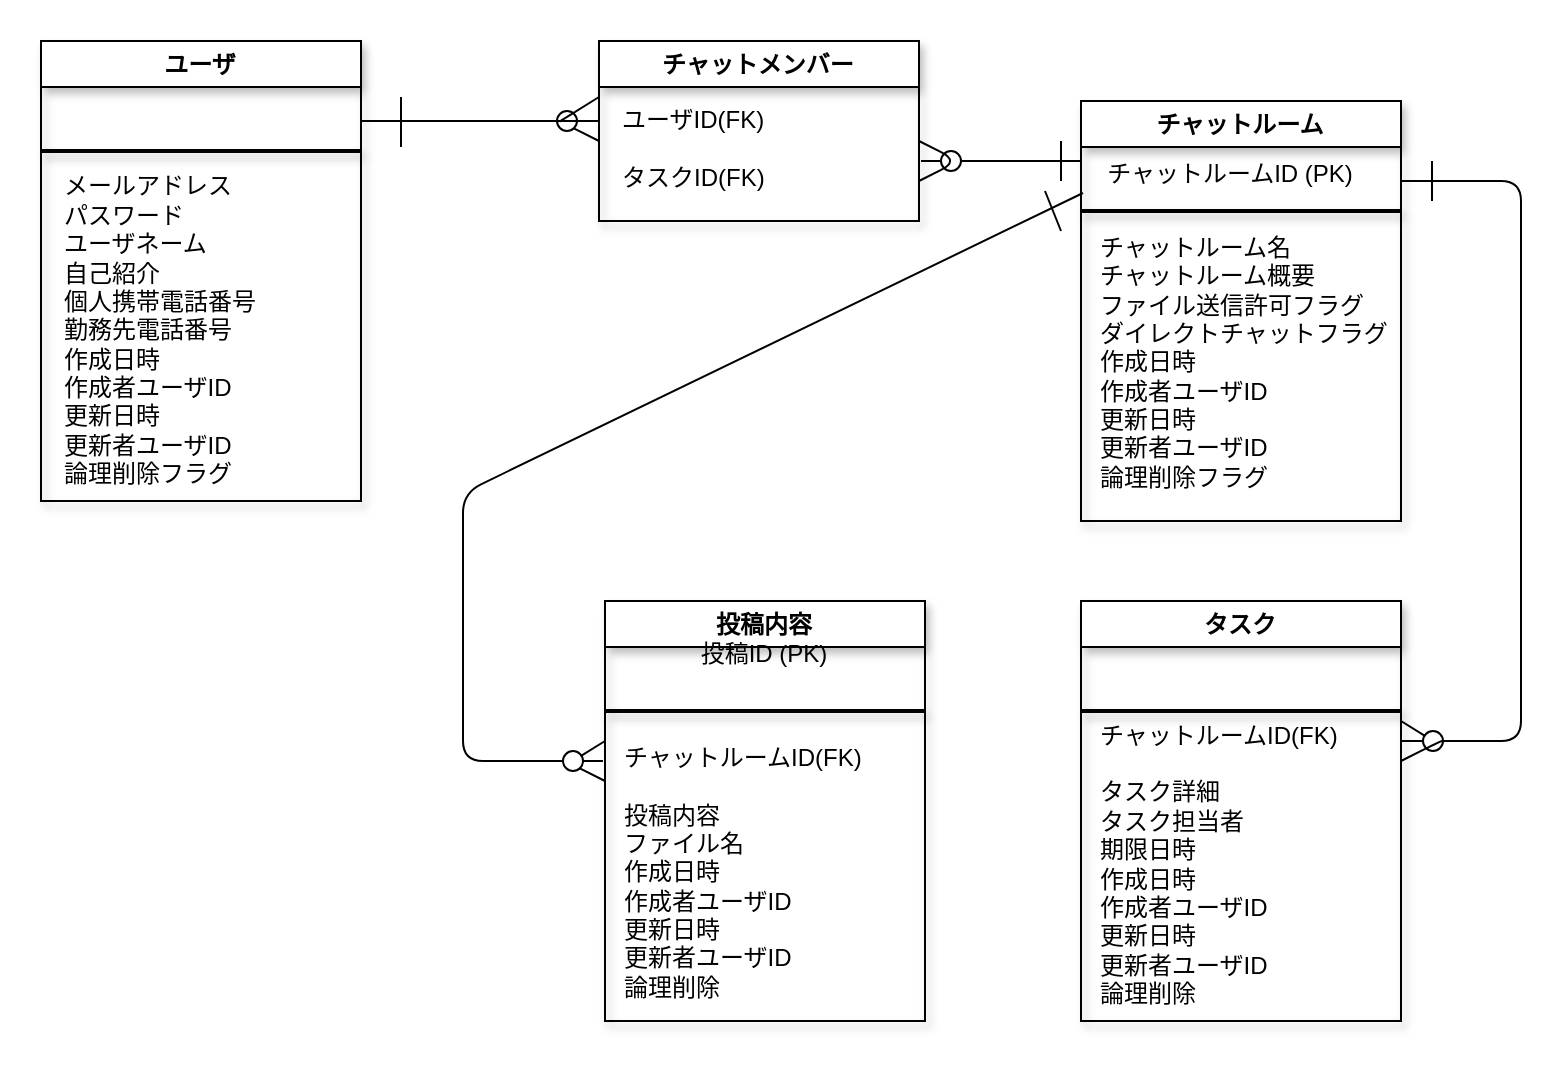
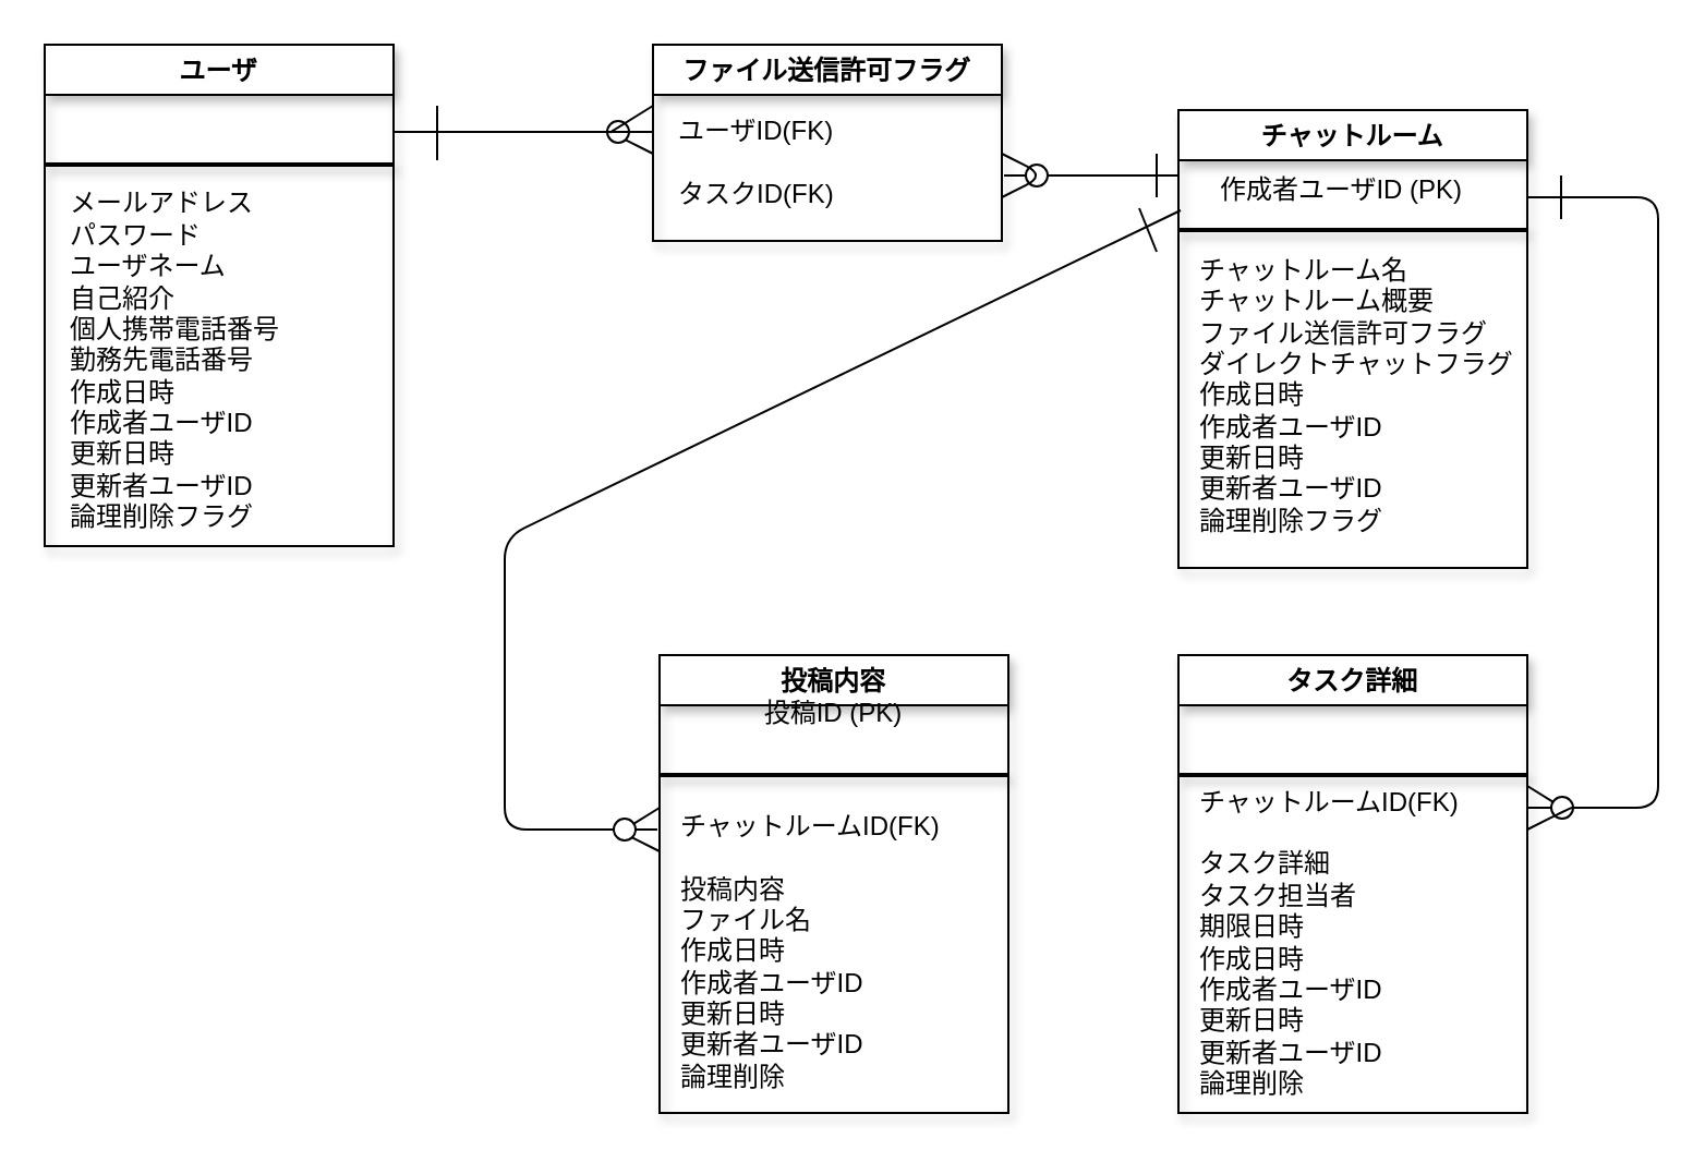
- <mxCell id="9" value="チャットメンバー" style="swimlane;shadow=1;" parent="1" vertex="1"><mxGeometry x="299" y="20" width="160" height="90" as="geometry"><mxRectangle x="40" y="40" width="70" height="23" as="alternateBounds" /></mxGeometry></mxCell>
+ <mxCell id="9" value="ファイル送信許可フラグ" style="swimlane;shadow=1;" parent="1" vertex="1"><mxGeometry x="299" y="20" width="160" height="90" as="geometry"><mxRectangle x="40" y="40" width="70" height="23" as="alternateBounds" /></mxGeometry></mxCell>
- <mxCell id="6" value="チャットルームID (PK)" style="text;html=1;strokeColor=none;fillColor=none;align=center;verticalAlign=middle;whiteSpace=wrap;rounded=0;shadow=1;" parent="5" vertex="1"><mxGeometry y="27" width="150" height="20" as="geometry" /></mxCell>
+ <mxCell id="6" value="作成者ユーザID (PK)" style="text;html=1;strokeColor=none;fillColor=none;align=center;verticalAlign=middle;whiteSpace=wrap;rounded=0;shadow=1;" parent="5" vertex="1"><mxGeometry y="27" width="150" height="20" as="geometry" /></mxCell>
- <mxCell id="20" value="タスク" style="swimlane;shadow=1;" vertex="1" parent="1"><mxGeometry x="540" y="300" width="160" height="210" as="geometry"><mxRectangle x="40" y="40" width="70" height="23" as="alternateBounds" /></mxGeometry></mxCell>
+ <mxCell id="20" value="タスク詳細" style="swimlane;shadow=1;" vertex="1" parent="1"><mxGeometry x="540" y="300" width="160" height="210" as="geometry"><mxRectangle x="40" y="40" width="70" height="23" as="alternateBounds" /></mxGeometry></mxCell>
